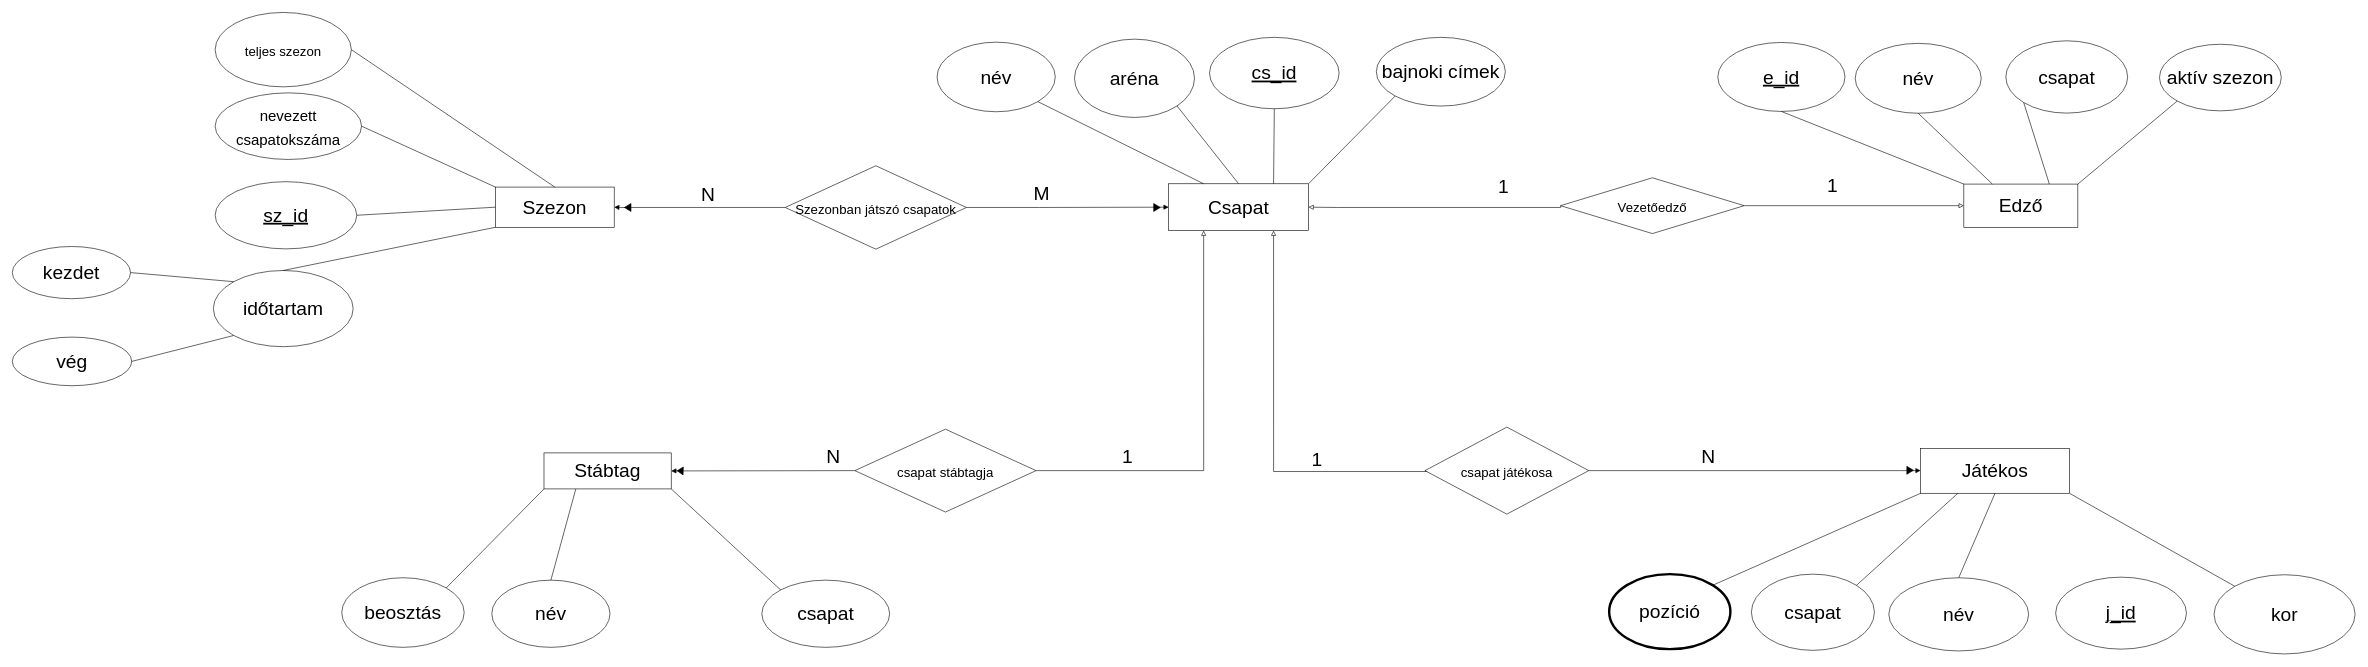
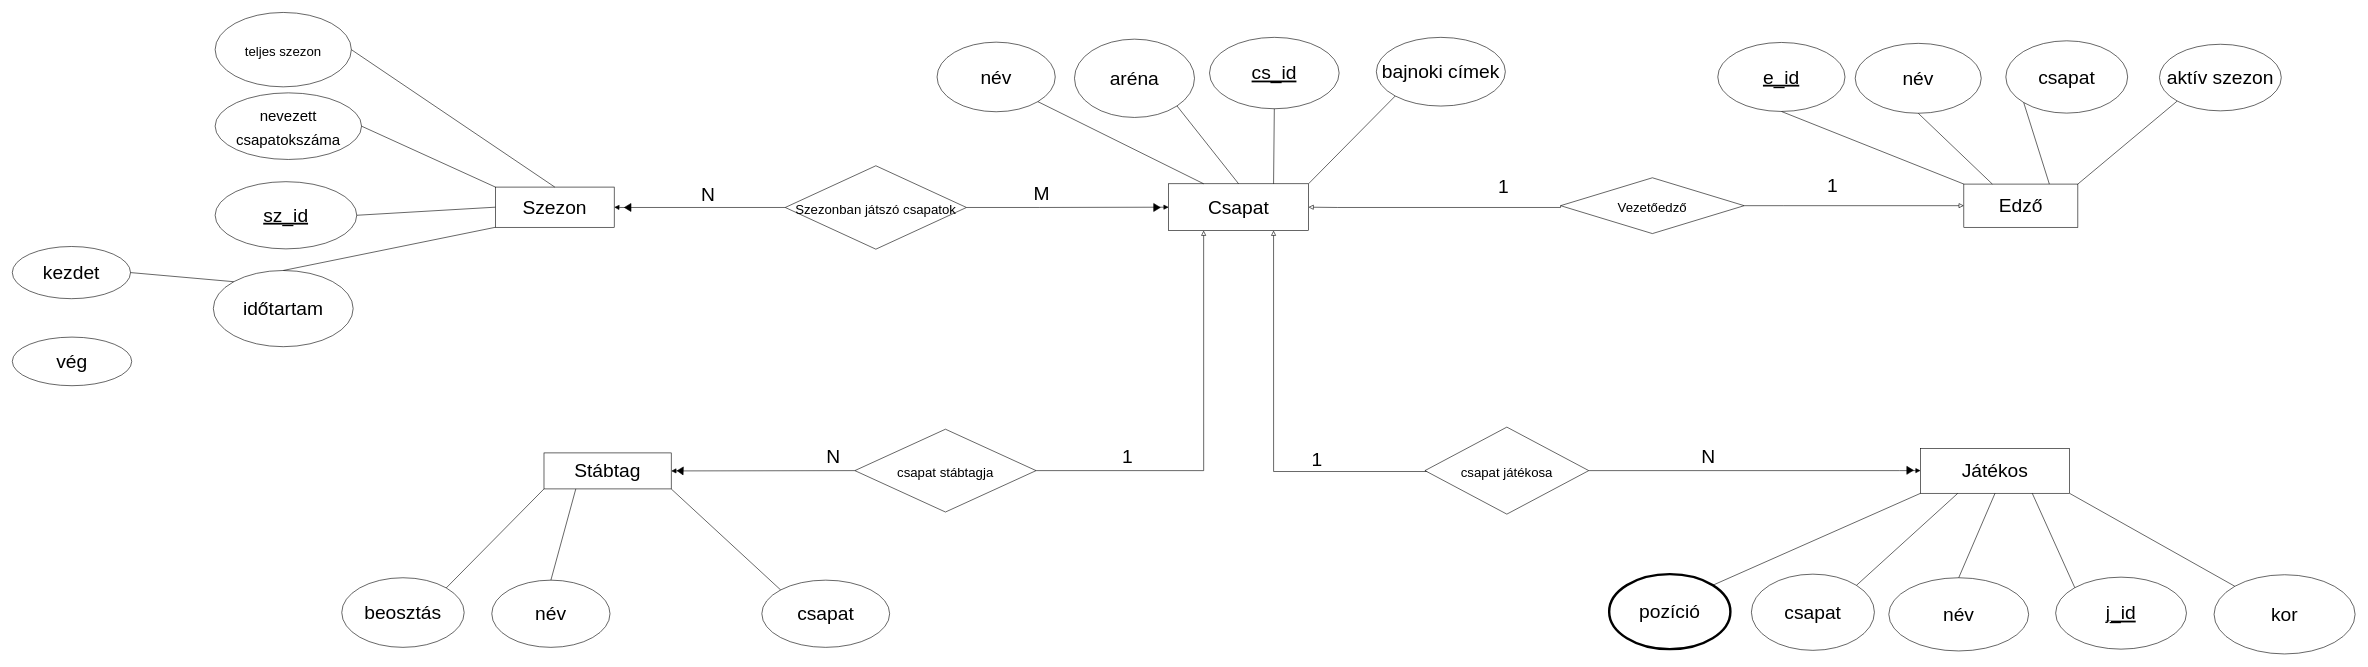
- <mxCell id="14" value="" style="endArrow=none;html=1;fontSize=32;entryX=0;entryY=1;entryDx=0;entryDy=0;exitX=1;exitY=0.5;exitDx=0;exitDy=0;" parent="1" source="10" target="8" edge="1"><mxGeometry width="50" height="50" relative="1" as="geometry"><mxPoint x="952" y="640" as="sourcePoint" /><mxPoint x="1002" y="590" as="targetPoint" /></mxGeometry></mxCell>
+ <mxCell id="47" value="" style="endArrow=none;html=1;fontSize=32;entryX=0;entryY=0;entryDx=0;entryDy=0;exitX=0.75;exitY=1;exitDx=0;exitDy=0;" parent="1" source="4" target="39" edge="1"><mxGeometry width="50" height="50" relative="1" as="geometry"><mxPoint x="3184" y="420" as="sourcePoint" /><mxPoint x="3234" y="370" as="targetPoint" /></mxGeometry></mxCell>
